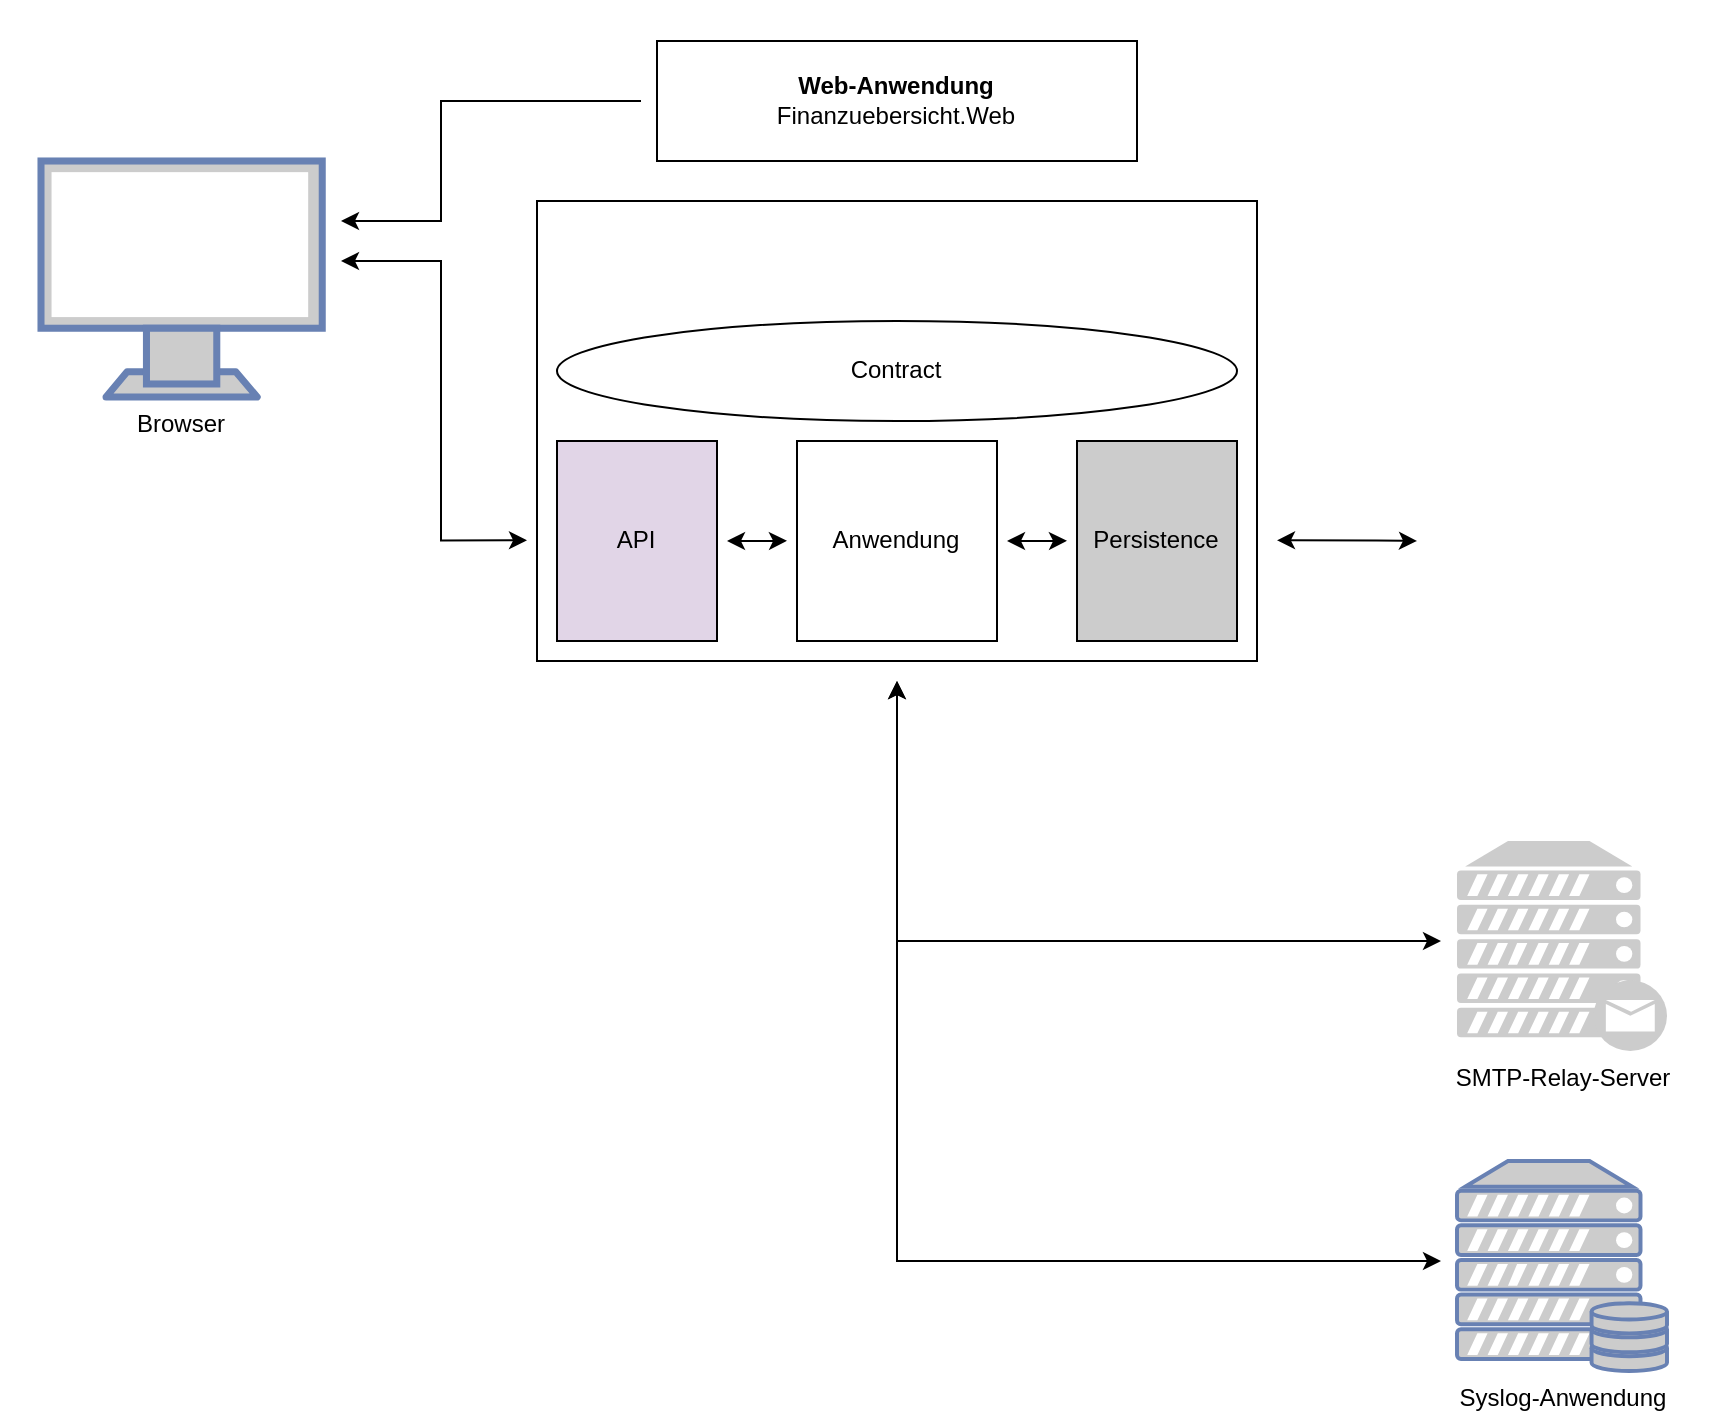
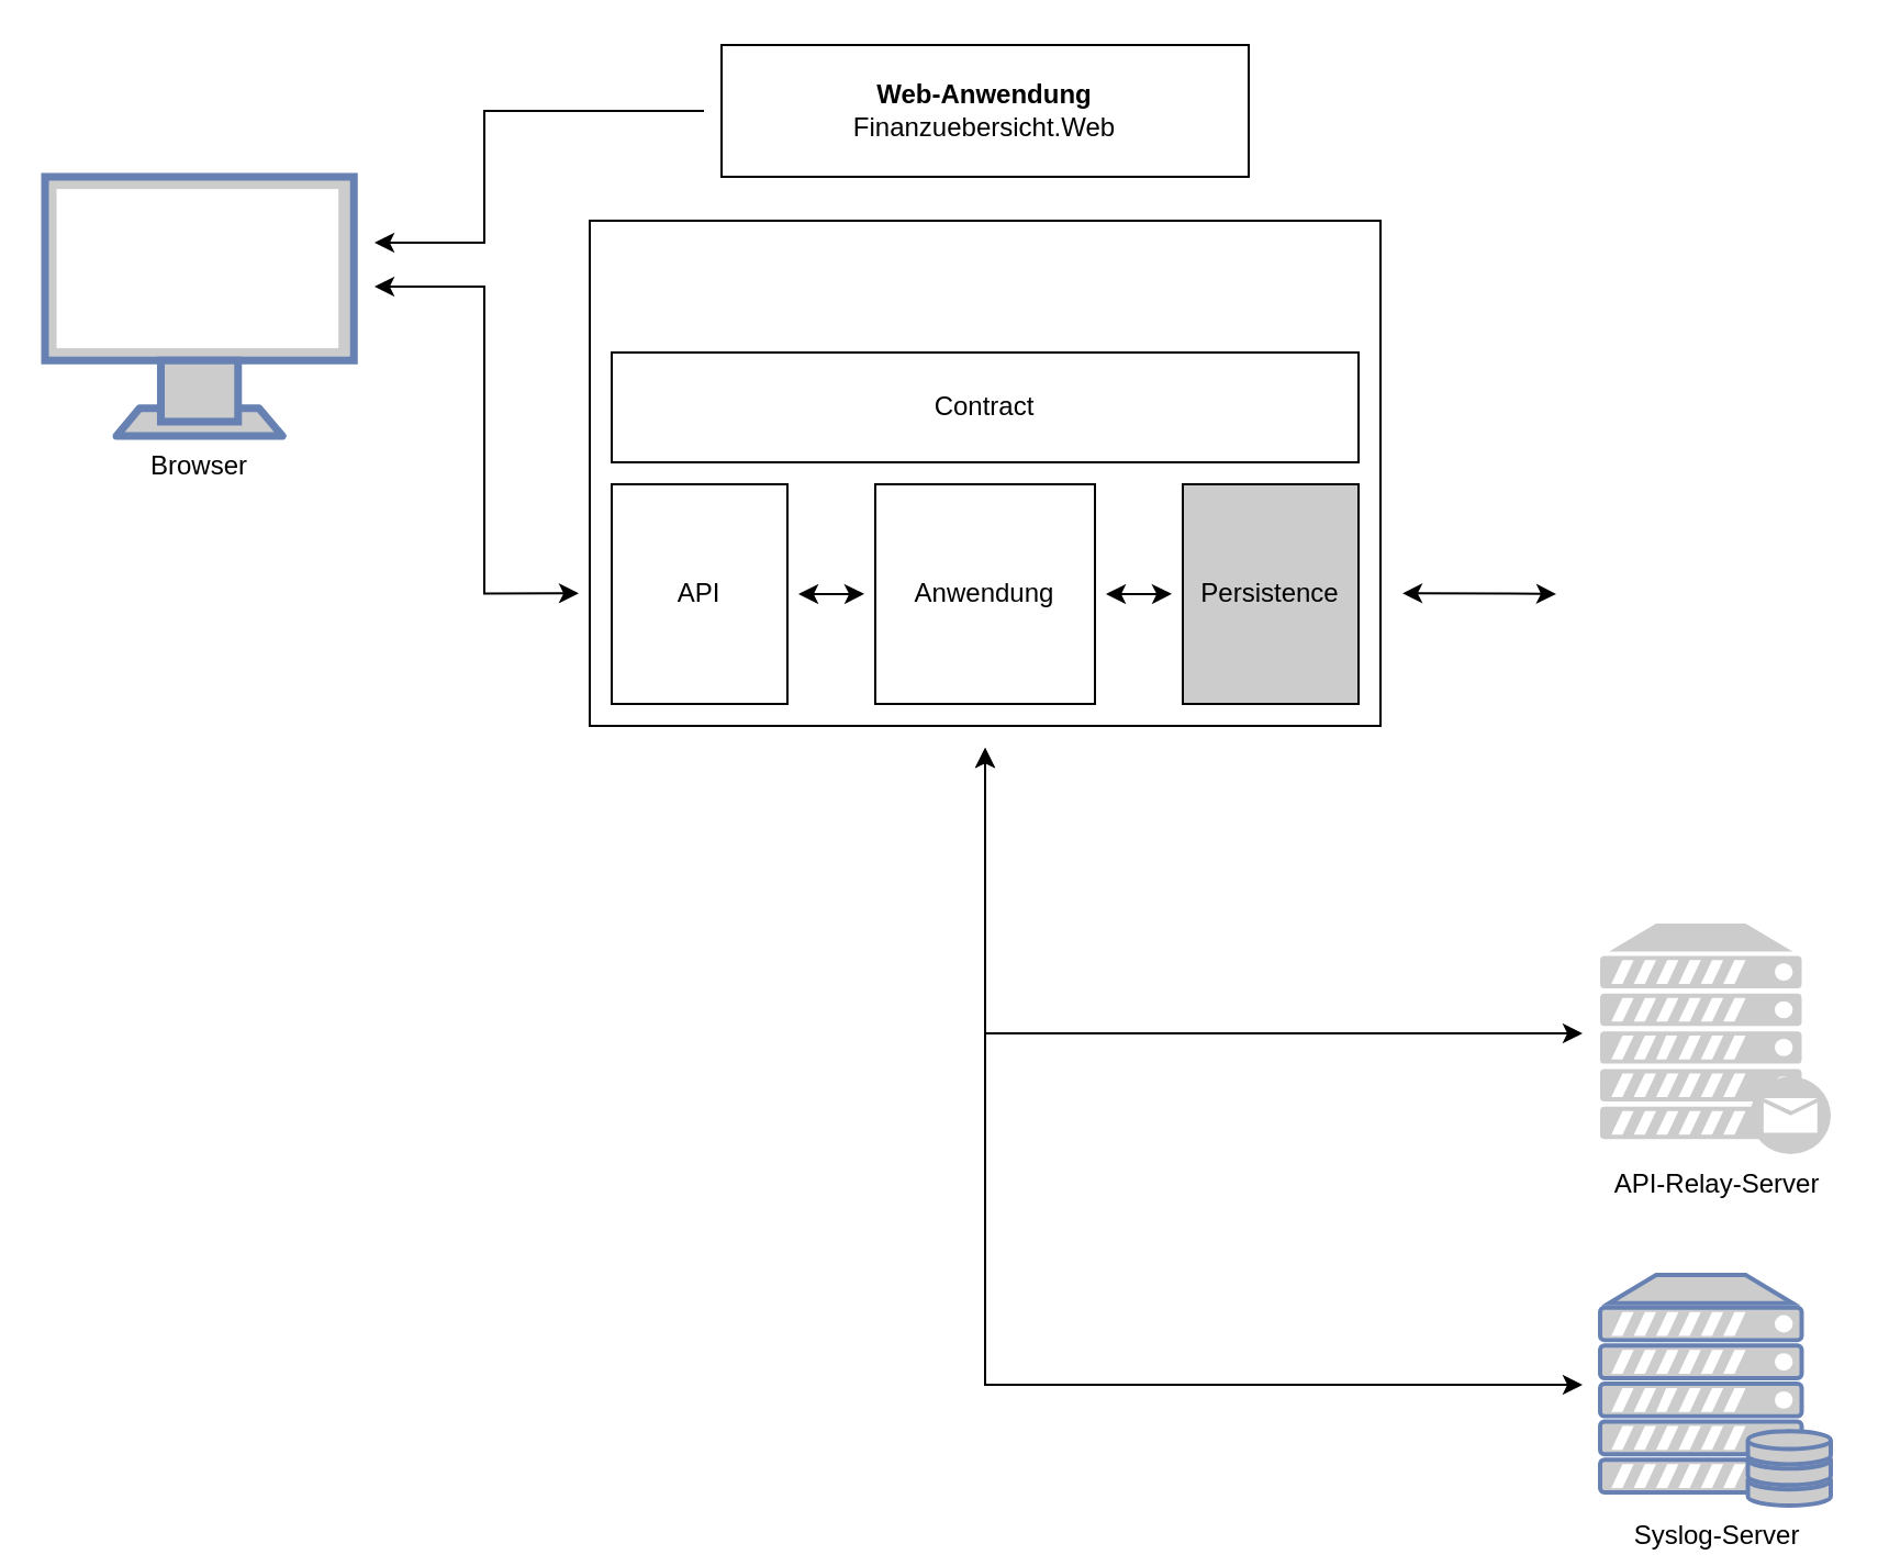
- <mxCell id="8" value="Contract" style="ellipse;whiteSpace=wrap;html=1;" parent="1" vertex="1"><mxGeometry x="278" y="160" width="340" height="50" as="geometry" /></mxCell>
+ <mxCell id="8" value="Contract" style="rounded=0;whiteSpace=wrap;html=1;" parent="1" vertex="1"><mxGeometry x="278" y="160" width="340" height="50" as="geometry" /></mxCell>
- <mxCell id="5" value="API" style="rounded=0;whiteSpace=wrap;html=1;fillColor=#e1d5e7;" parent="1" vertex="1"><mxGeometry x="278" y="220" width="80" height="100" as="geometry" /></mxCell>
+ <mxCell id="5" value="API" style="rounded=0;whiteSpace=wrap;html=1;" parent="1" vertex="1"><mxGeometry x="278" y="220" width="80" height="100" as="geometry" /></mxCell>
- <mxCell id="16" value="&lt;font&gt;SMTP-Relay-Server&lt;/font&gt;" style="verticalAlign=top;verticalLabelPosition=bottom;labelPosition=center;align=center;html=1;outlineConnect=0;fillColor=#CCCCCC;gradientColor=none;gradientDirection=north;strokeWidth=2;shape=mxgraph.networks.mail_server;strokeColor=none;" parent="1" vertex="1"><mxGeometry x="728" y="420" width="105" height="105" as="geometry" /></mxCell>
+ <mxCell id="16" value="&lt;font&gt;API-Relay-Server&lt;/font&gt;" style="verticalAlign=top;verticalLabelPosition=bottom;labelPosition=center;align=center;html=1;outlineConnect=0;fillColor=#CCCCCC;gradientColor=none;gradientDirection=north;strokeWidth=2;shape=mxgraph.networks.mail_server;strokeColor=none;" parent="1" vertex="1"><mxGeometry x="728" y="420" width="105" height="105" as="geometry" /></mxCell>
- <mxCell id="17" value="&lt;font&gt;Syslog-Anwendung&lt;/font&gt;" style="verticalAlign=top;verticalLabelPosition=bottom;labelPosition=center;align=center;html=1;outlineConnect=0;fillColor=#CCCCCC;strokeColor=#6881B3;gradientColor=none;gradientDirection=north;strokeWidth=2;shape=mxgraph.networks.server_storage;" parent="1" vertex="1"><mxGeometry x="728" y="580" width="105" height="105" as="geometry" /></mxCell>
+ <mxCell id="17" value="&lt;font&gt;Syslog-Server&lt;/font&gt;" style="verticalAlign=top;verticalLabelPosition=bottom;labelPosition=center;align=center;html=1;outlineConnect=0;fillColor=#CCCCCC;strokeColor=#6881B3;gradientColor=none;gradientDirection=north;strokeWidth=2;shape=mxgraph.networks.server_storage;" parent="1" vertex="1"><mxGeometry x="728" y="580" width="105" height="105" as="geometry" /></mxCell>
